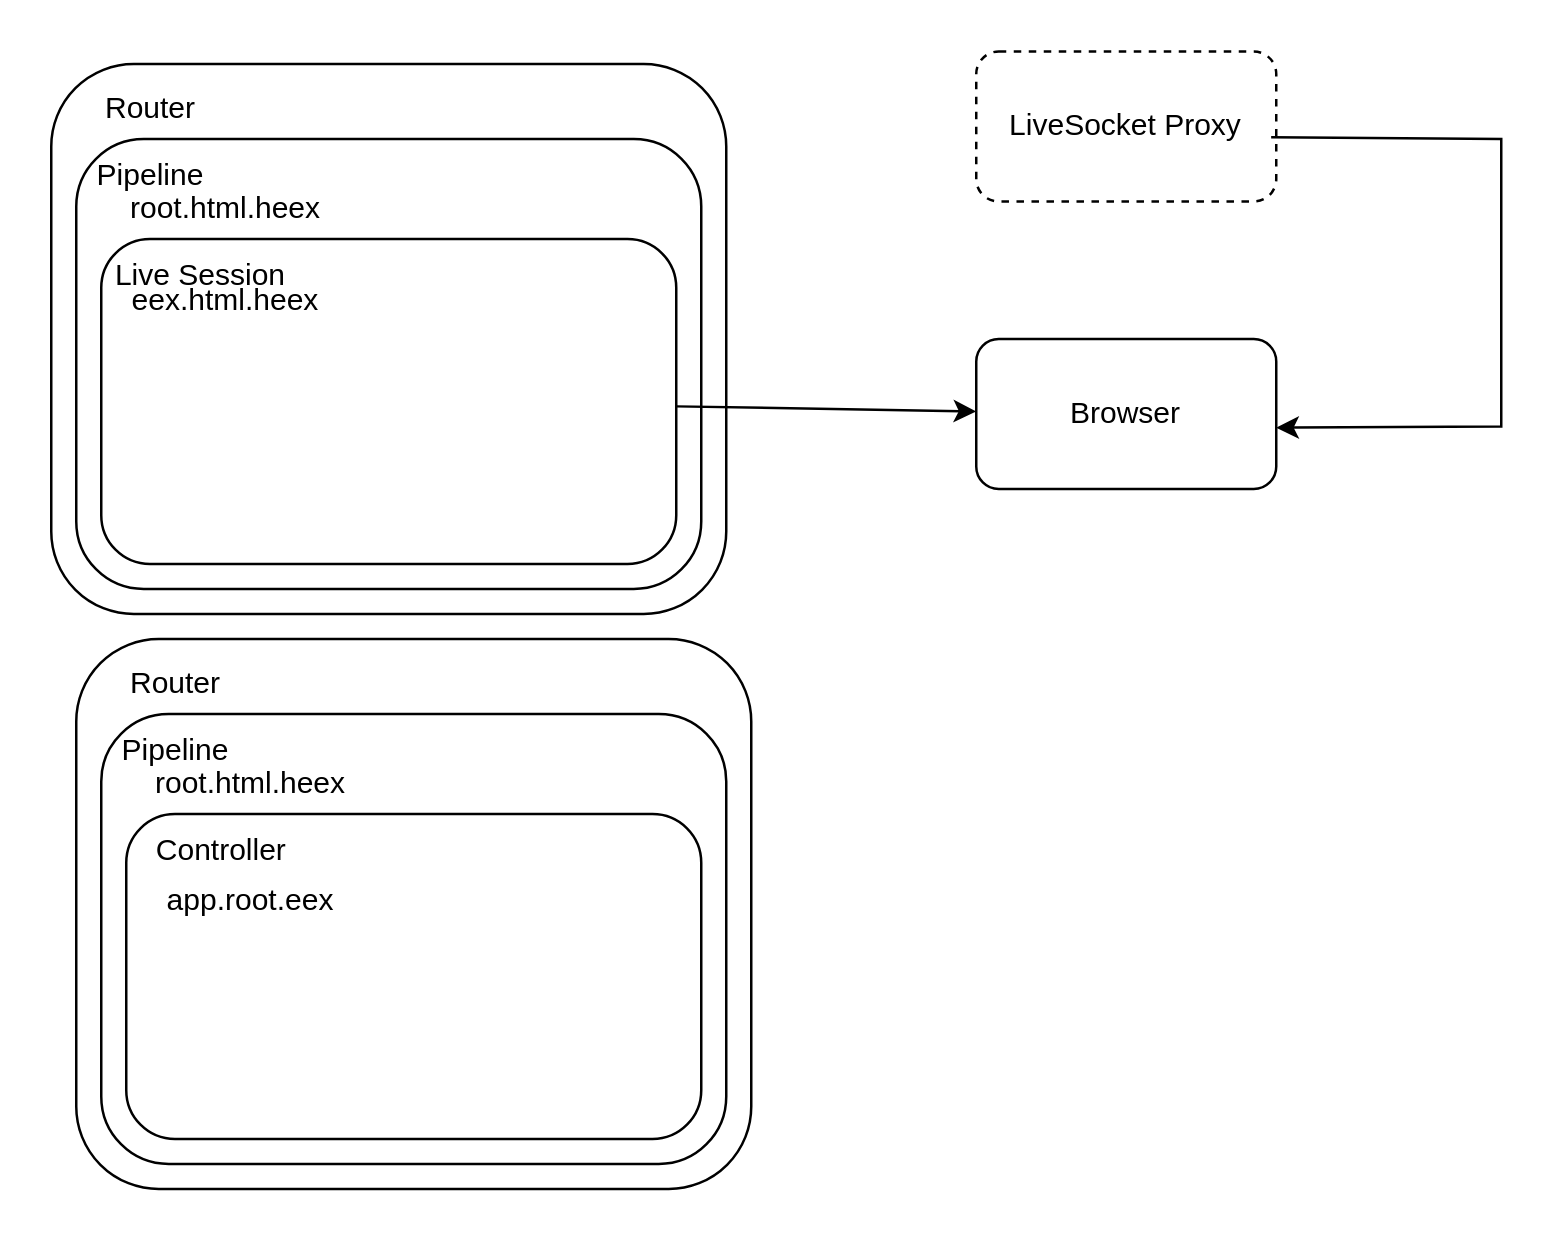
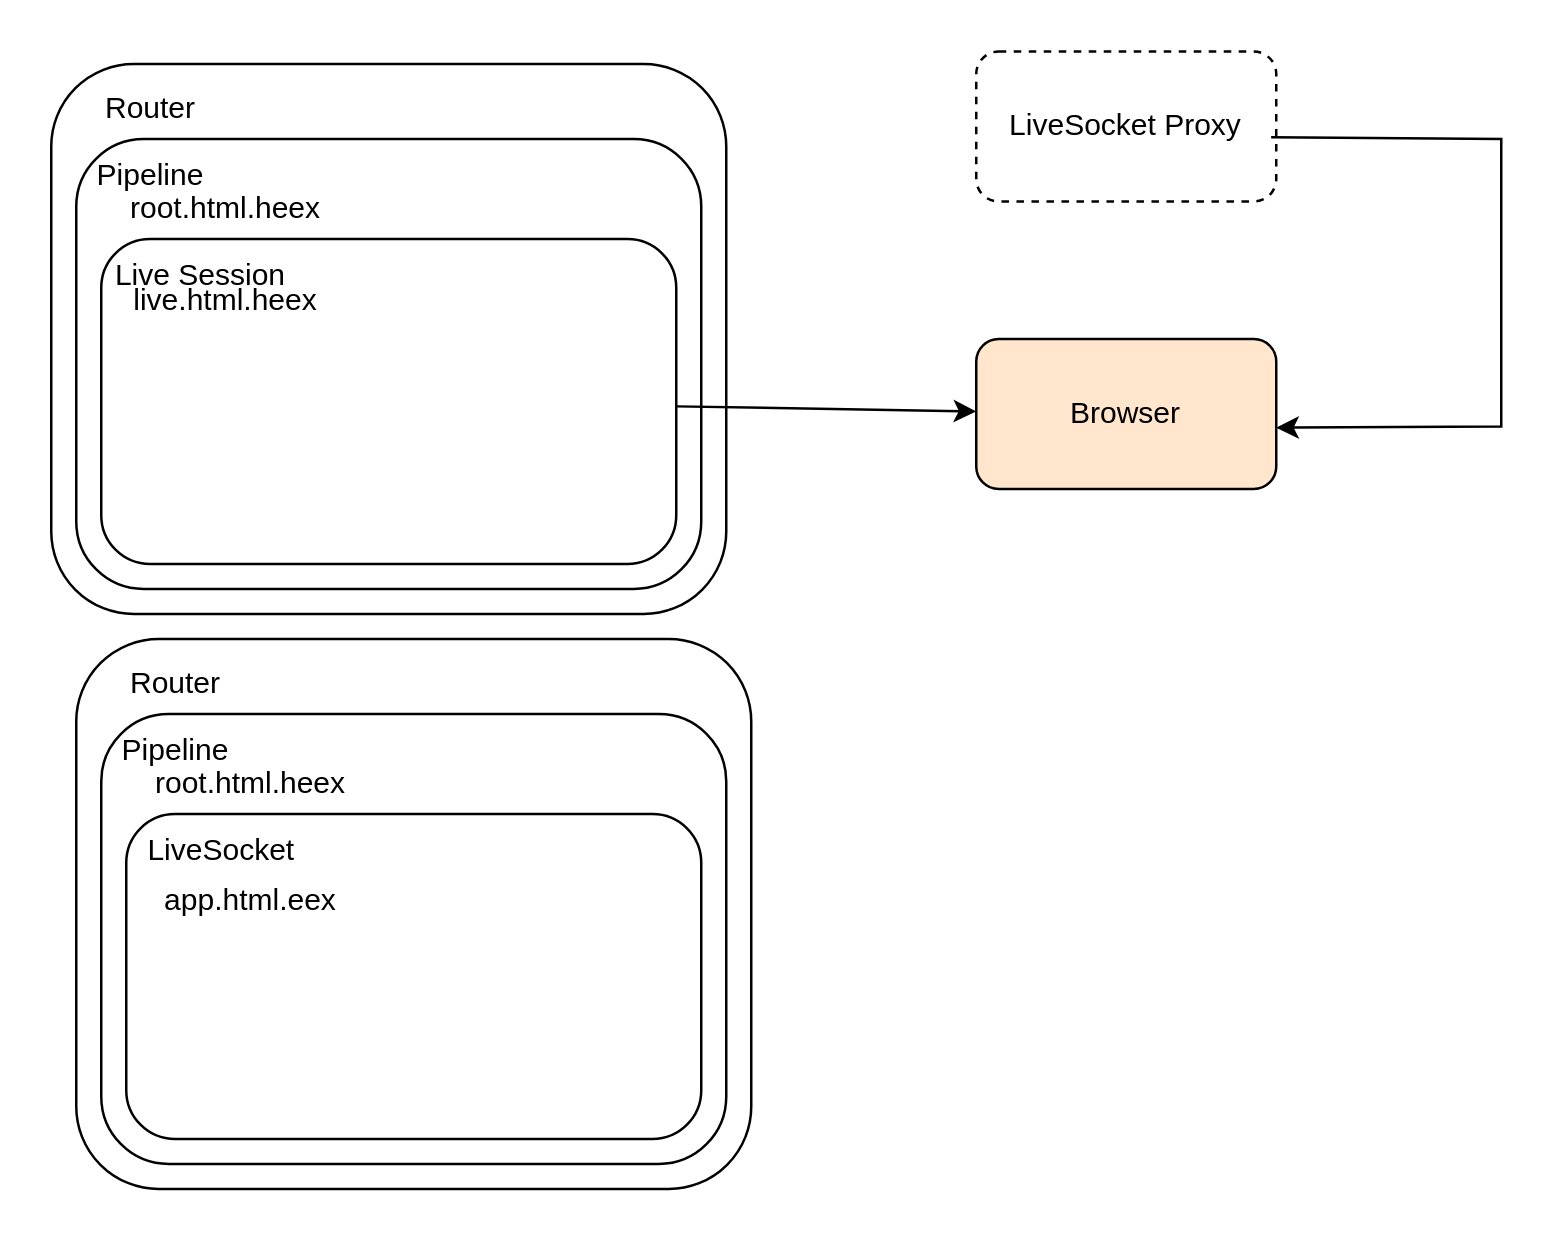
- <mxCell id="17" value="&lt;div&gt;eex.html.heex&lt;/div&gt;" style="text;html=1;align=center;verticalAlign=middle;whiteSpace=wrap;rounded=0;" vertex="1" parent="1"><mxGeometry x="60" y="105" width="60" height="30" as="geometry" /></mxCell>
+ <mxCell id="17" value="&lt;div&gt;live.html.heex&lt;/div&gt;" style="text;html=1;align=center;verticalAlign=middle;whiteSpace=wrap;rounded=0;" vertex="1" parent="1"><mxGeometry x="60" y="105" width="60" height="30" as="geometry" /></mxCell>
- <mxCell id="21" value="Browser" style="rounded=1;whiteSpace=wrap;html=1;" vertex="1" parent="1"><mxGeometry x="390" y="135" width="120" height="60" as="geometry" /></mxCell>
+ <mxCell id="21" value="Browser" style="rounded=1;whiteSpace=wrap;html=1;fillColor=#ffe6cc;" vertex="1" parent="1"><mxGeometry x="390" y="135" width="120" height="60" as="geometry" /></mxCell>
- <mxCell id="7" value="Controller&amp;nbsp;" style="text;html=1;align=center;verticalAlign=middle;whiteSpace=wrap;rounded=0;" vertex="1" parent="1"><mxGeometry x="40" y="325" width="100" height="30" as="geometry" /></mxCell>
+ <mxCell id="7" value="LiveSocket&amp;nbsp;" style="text;html=1;align=center;verticalAlign=middle;whiteSpace=wrap;rounded=0;" vertex="1" parent="1"><mxGeometry x="40" y="325" width="100" height="30" as="geometry" /></mxCell>
- <mxCell id="9" value="&lt;div&gt;app.root.eex&lt;/div&gt;" style="text;html=1;align=center;verticalAlign=middle;whiteSpace=wrap;rounded=0;" vertex="1" parent="1"><mxGeometry x="55" y="345" width="90" height="30" as="geometry" /></mxCell>
+ <mxCell id="9" value="&lt;div&gt;app.html.eex&lt;/div&gt;" style="text;html=1;align=center;verticalAlign=middle;whiteSpace=wrap;rounded=0;" vertex="1" parent="1"><mxGeometry x="55" y="345" width="90" height="30" as="geometry" /></mxCell>
